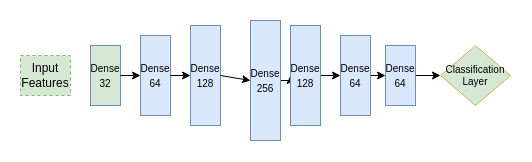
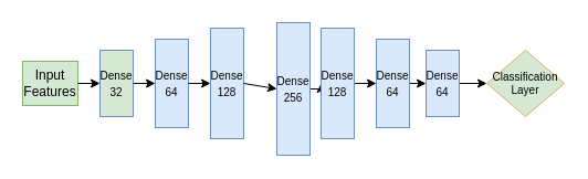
- <mxCell id="2" value="Input&lt;br&gt;Features" style="rounded=0;whiteSpace=wrap;html=1;fillColor=#d5e8d4;strokeColor=#82b366;dashed=1;" vertex="1" parent="1"><mxGeometry x="20" y="55" width="50" height="40" as="geometry" /></mxCell>
+ <mxCell id="2" value="Input&lt;br&gt;Features" style="rounded=0;whiteSpace=wrap;html=1;fillColor=#d5e8d4;strokeColor=#82b366;" vertex="1" parent="1"><mxGeometry x="20" y="55" width="50" height="40" as="geometry" /></mxCell>
+ <mxCell id="3" value="" style="endArrow=classic;html=1;rounded=0;exitX=1;exitY=0.5;exitDx=0;exitDy=0;entryX=0;entryY=0.5;entryDx=0;entryDy=0;" edge="1" parent="1" source="2" target="4"><mxGeometry width="50" height="50" relative="1" as="geometry"><mxPoint x="110" y="105" as="sourcePoint" /><mxPoint x="90" y="115" as="targetPoint" /></mxGeometry></mxCell>
